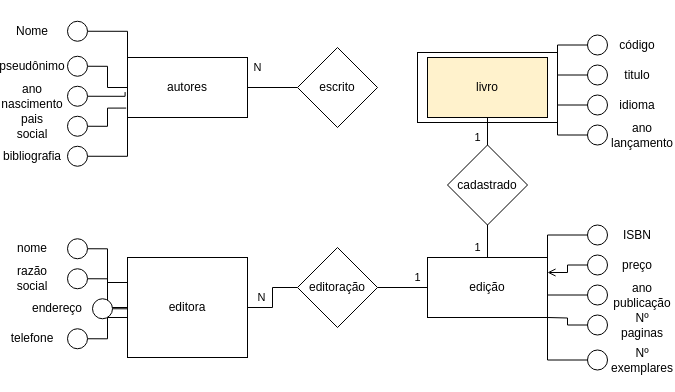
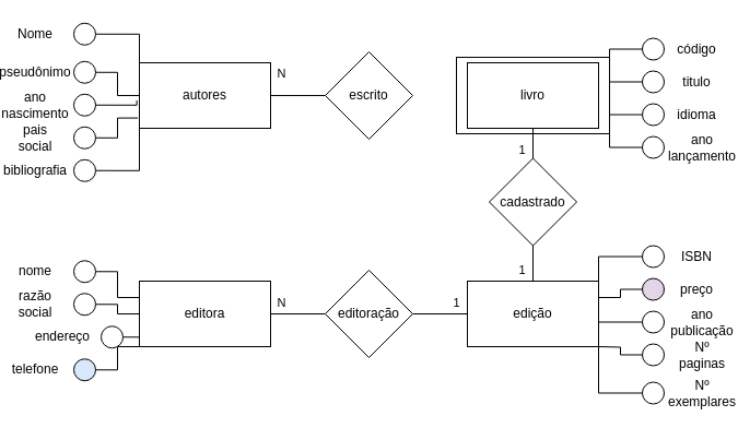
- <mxCell id="5" value="livro" style="rounded=0;whiteSpace=wrap;html=1;fillColor=#fff2cc;" parent="1" vertex="1"><mxGeometry x="380" y="57" width="120" height="60" as="geometry" /></mxCell>
+ <mxCell id="5" value="livro" style="rounded=0;whiteSpace=wrap;html=1;" parent="1" vertex="1"><mxGeometry x="380" y="57" width="120" height="60" as="geometry" /></mxCell>
- <mxCell id="41" value="preço" style="ellipse;whiteSpace=wrap;html=1;aspect=fixed;spacingLeft=80;" parent="1" vertex="1"><mxGeometry x="540" y="254.5" width="20" height="20" as="geometry" /></mxCell>
+ <mxCell id="41" value="preço" style="ellipse;whiteSpace=wrap;html=1;aspect=fixed;spacingLeft=80;fillColor=#e1d5e7;" parent="1" vertex="1"><mxGeometry x="540" y="254.5" width="20" height="20" as="geometry" /></mxCell>
- <mxCell id="40" style="edgeStyle=orthogonalEdgeStyle;rounded=0;orthogonalLoop=1;jettySize=auto;html=1;exitX=0;exitY=0.5;exitDx=0;exitDy=0;entryX=1;entryY=0.25;entryDx=0;entryDy=0;endArrow=open;endFill=0;" parent="1" source="41" target="10" edge="1"><mxGeometry relative="1" as="geometry" /></mxCell>
+ <mxCell id="40" style="edgeStyle=orthogonalEdgeStyle;rounded=0;orthogonalLoop=1;jettySize=auto;html=1;exitX=0;exitY=0.5;exitDx=0;exitDy=0;entryX=1;entryY=0.25;entryDx=0;entryDy=0;endArrow=none;endFill=0;" parent="1" source="41" target="10" edge="1"><mxGeometry relative="1" as="geometry" /></mxCell>
- <mxCell id="7" value="editora" style="rounded=0;whiteSpace=wrap;html=1;" parent="1" vertex="1"><mxGeometry x="80" y="257" width="120" height="100" as="geometry" /></mxCell>
+ <mxCell id="7" value="editora" style="rounded=0;whiteSpace=wrap;html=1;" parent="1" vertex="1"><mxGeometry x="80" y="257" width="120" height="60" as="geometry" /></mxCell>
- <mxCell id="37" value="telefone" style="ellipse;whiteSpace=wrap;html=1;aspect=fixed;spacingRight=90;" parent="1" vertex="1"><mxGeometry x="20" y="328.25" width="20" height="20" as="geometry" /></mxCell>
+ <mxCell id="37" value="telefone" style="ellipse;whiteSpace=wrap;html=1;aspect=fixed;spacingRight=90;fillColor=#dae8fc;" parent="1" vertex="1"><mxGeometry x="20" y="328.25" width="20" height="20" as="geometry" /></mxCell>
